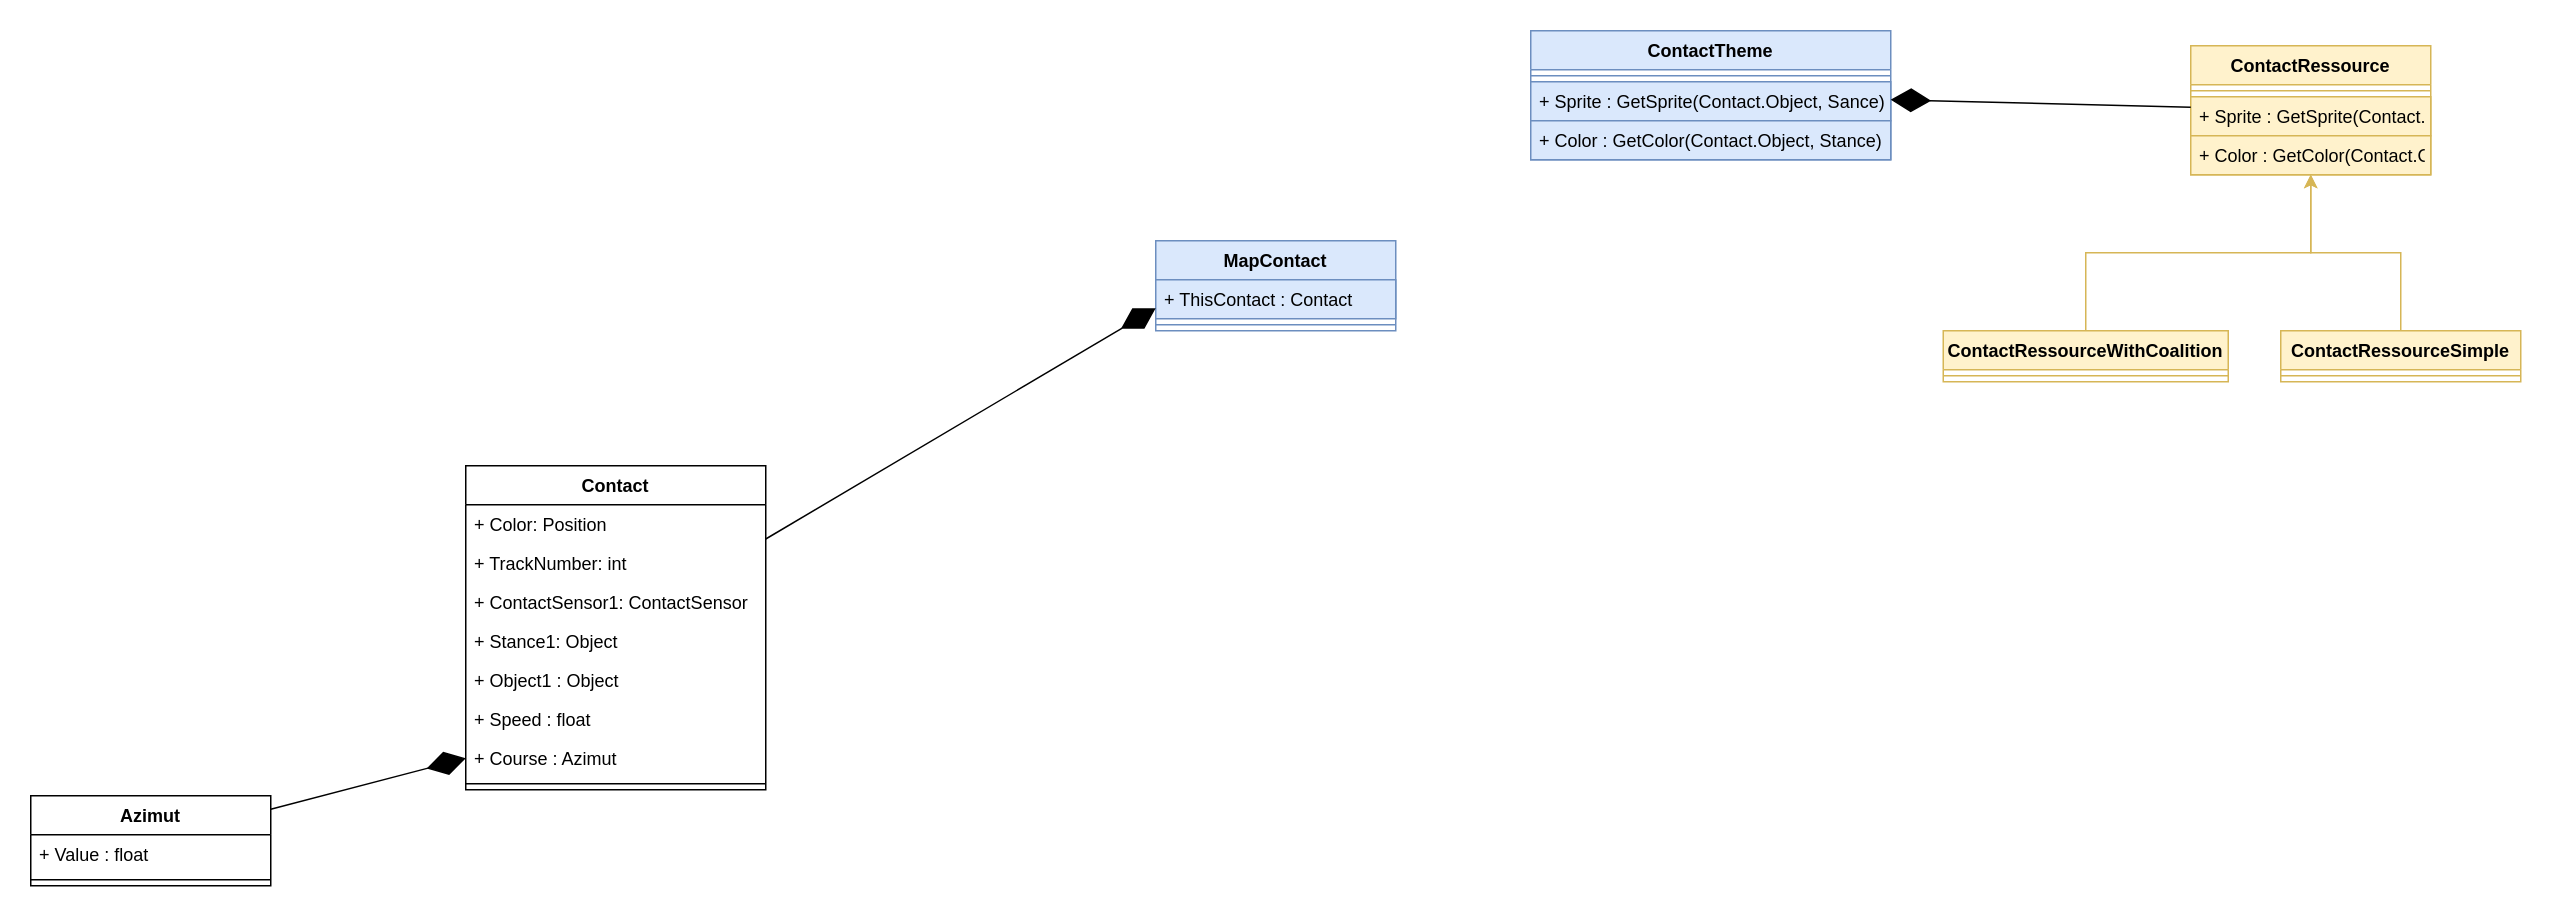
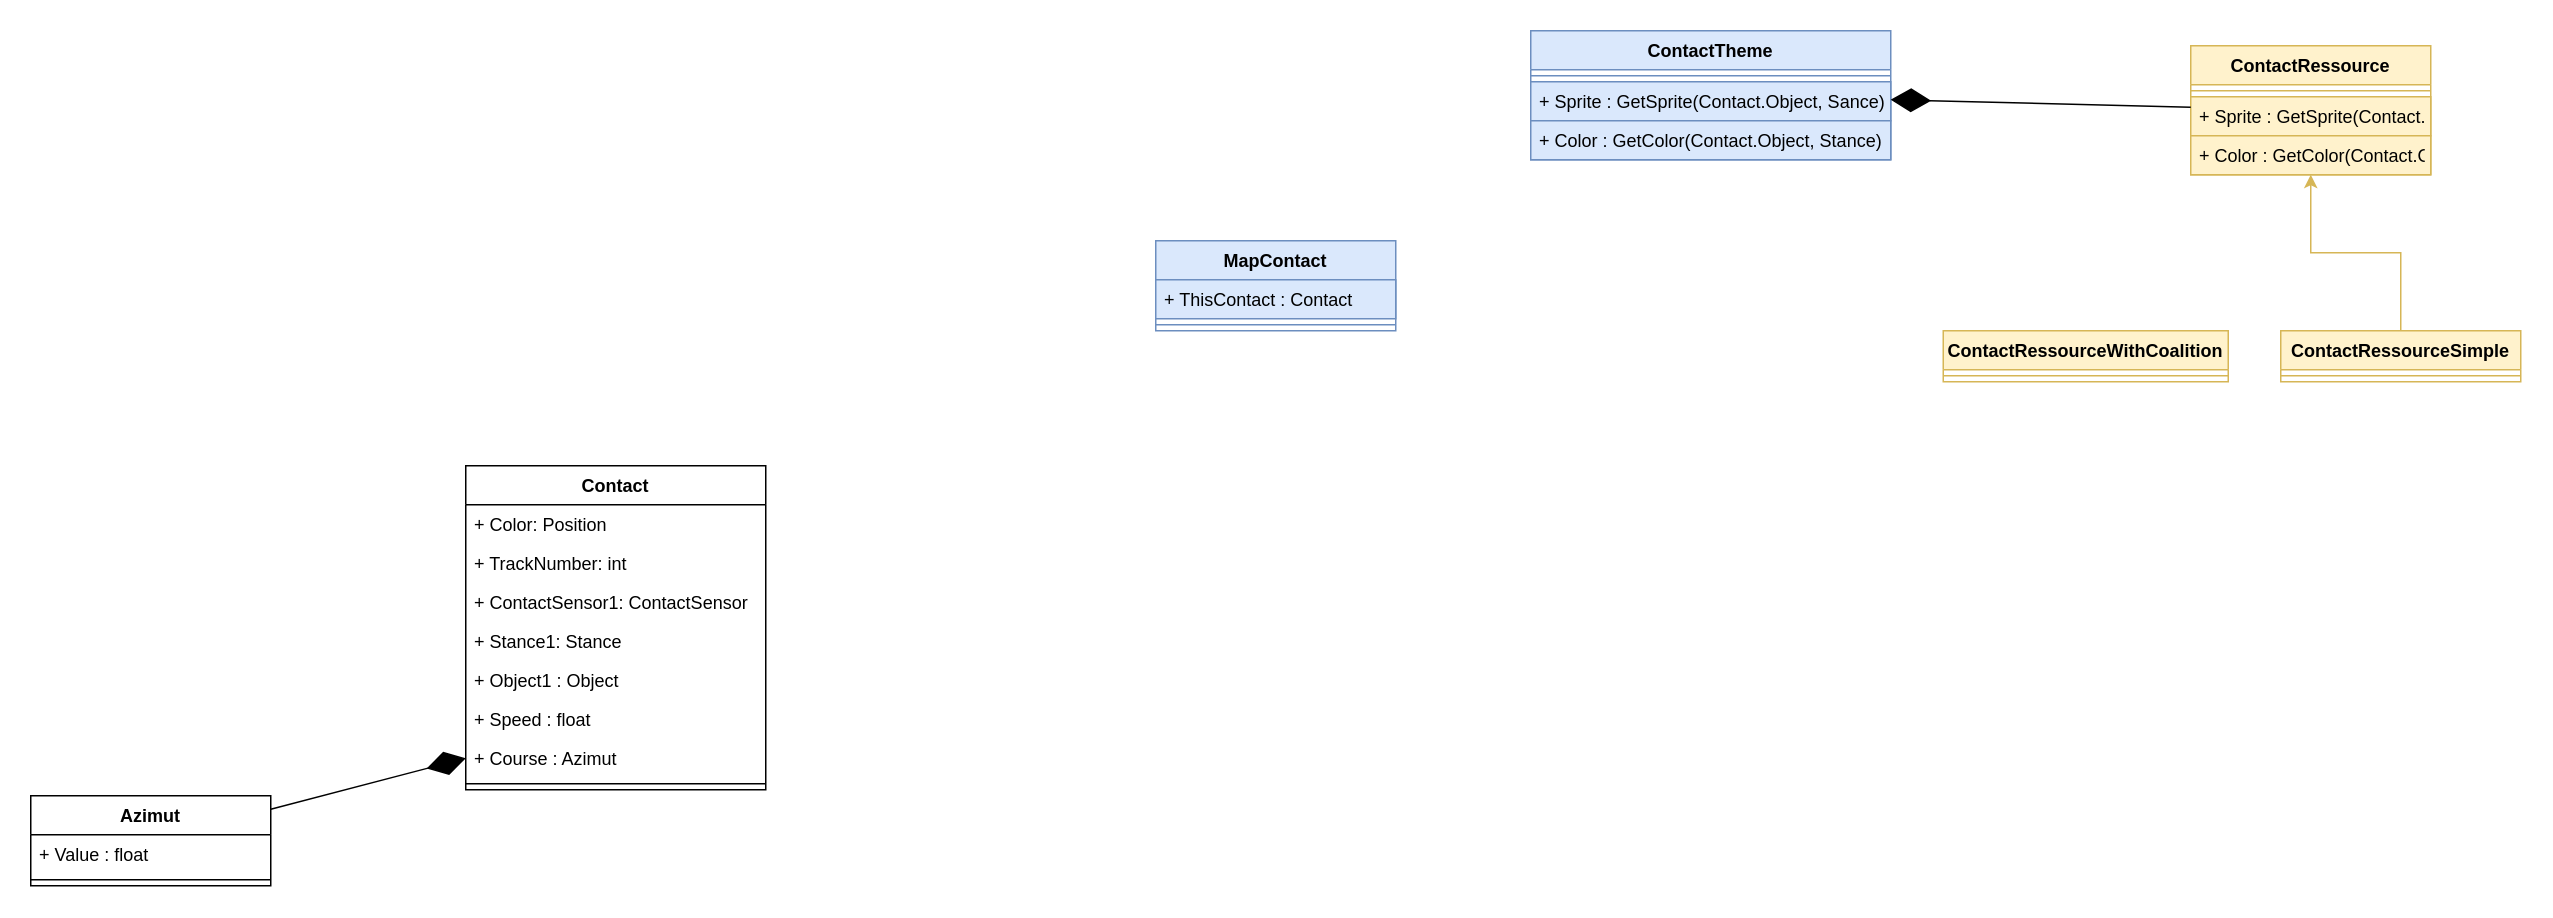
- <mxCell id="13" style="edgeStyle=orthogonalEdgeStyle;rounded=0;orthogonalLoop=1;jettySize=auto;html=1;exitX=0.5;exitY=0;exitDx=0;exitDy=0;fillColor=#fff2cc;strokeColor=#d6b656;" parent="1" source="14" target="6" edge="1"><mxGeometry relative="1" as="geometry" /></mxCell>
- <mxCell id="29" value="" style="endArrow=diamondThin;endFill=1;endSize=24;html=1;rounded=0;entryX=0;entryY=0.75;entryDx=0;entryDy=0;" parent="1" source="20" target="16" edge="1"><mxGeometry width="160" relative="1" as="geometry"><mxPoint x="940" y="260" as="sourcePoint" /><mxPoint x="1100" y="260" as="targetPoint" /></mxGeometry></mxCell>
- <mxCell id="24" value="+ Stance1: Object" style="text;strokeColor=none;fillColor=none;align=left;verticalAlign=top;spacingLeft=4;spacingRight=4;overflow=hidden;rotatable=0;points=[[0,0.5],[1,0.5]];portConstraint=eastwest;" parent="20" vertex="1"><mxGeometry y="104" width="200" height="26" as="geometry" /></mxCell>
+ <mxCell id="24" value="+ Stance1: Stance" style="text;strokeColor=none;fillColor=none;align=left;verticalAlign=top;spacingLeft=4;spacingRight=4;overflow=hidden;rotatable=0;points=[[0,0.5],[1,0.5]];portConstraint=eastwest;" parent="20" vertex="1"><mxGeometry y="104" width="200" height="26" as="geometry" /></mxCell>
